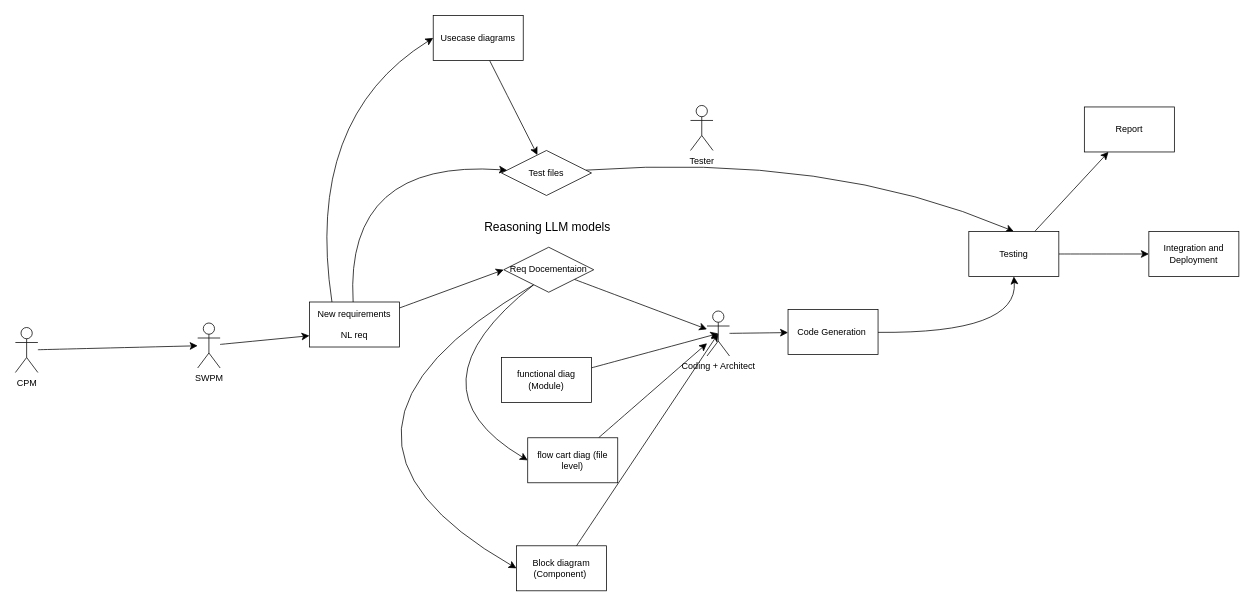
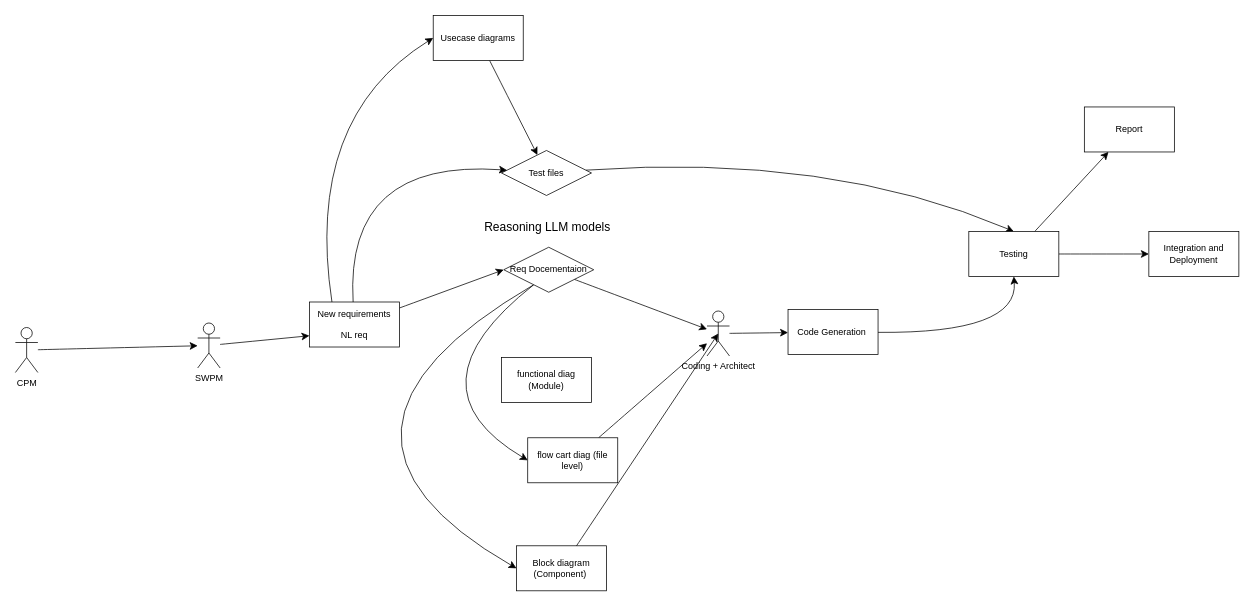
- <mxCell id="28" value="Tester" style="shape=umlActor;verticalLabelPosition=bottom;verticalAlign=top;html=1;outlineConnect=0;" vertex="1" parent="1"><mxGeometry x="920" y="140" width="30" height="60" as="geometry" /></mxCell>
- <mxCell id="9" style="edgeStyle=none;curved=1;rounded=0;orthogonalLoop=1;jettySize=auto;html=1;fontSize=12;startSize=8;endSize=8;entryX=0.5;entryY=0.5;entryDx=0;entryDy=0;entryPerimeter=0;" edge="1" parent="1" source="10" target="14"><mxGeometry relative="1" as="geometry"><mxPoint x="944.6" y="439.4" as="targetPoint" /></mxGeometry></mxCell>
